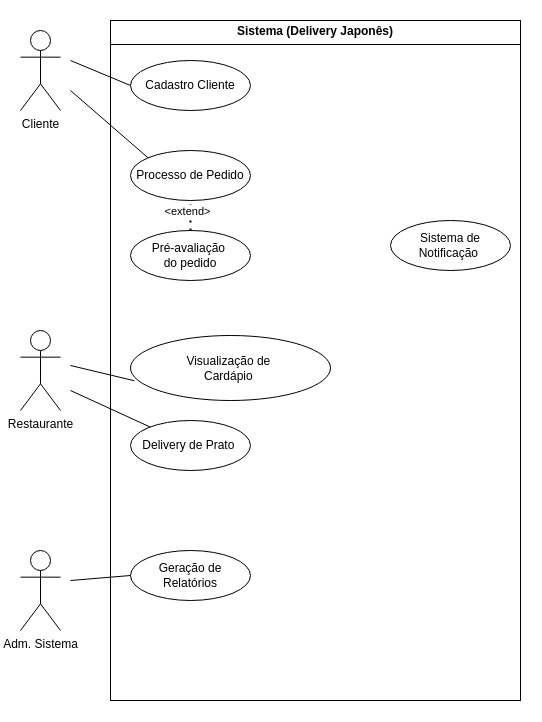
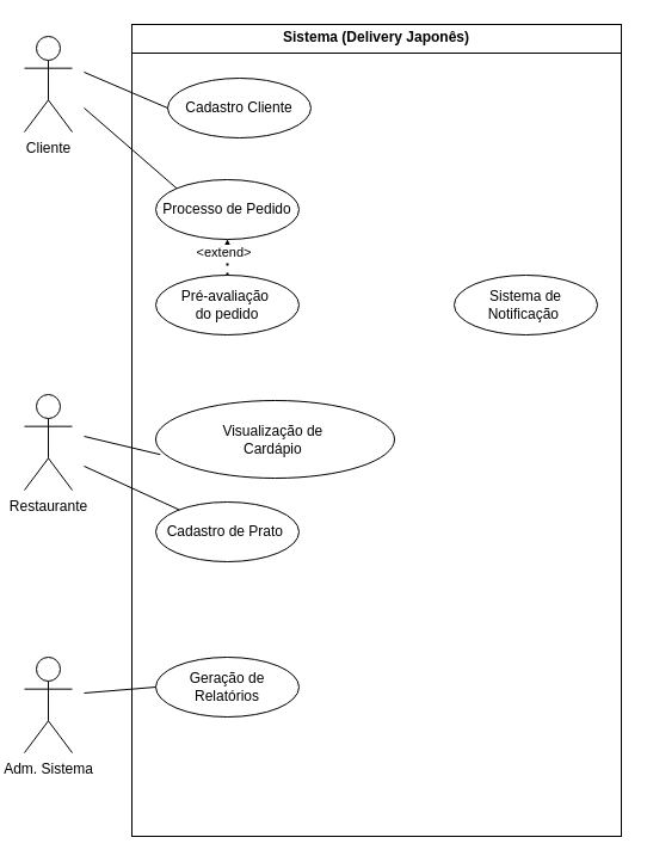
- <mxCell id="6" value="Cadastro Cliente" style="ellipse;whiteSpace=wrap;html=1;" vertex="1" parent="1"><mxGeometry x="130" y="60" width="120" height="50" as="geometry" /></mxCell>
+ <mxCell id="6" value="Cadastro Cliente" style="ellipse;whiteSpace=wrap;html=1;" vertex="1" parent="1"><mxGeometry x="140" y="65" width="120" height="50" as="geometry" /></mxCell>
- <mxCell id="11" value="" style="endArrow=none;dashed=1;html=1;dashPattern=1 3;strokeWidth=2;rounded=0;exitX=0.5;exitY=0;exitDx=0;exitDy=0;" edge="1" parent="1" source="10" target="9"><mxGeometry width="50" height="50" relative="1" as="geometry"><mxPoint x="219" y="230" as="sourcePoint" /><mxPoint x="219" y="210" as="targetPoint" /></mxGeometry></mxCell>
+ <mxCell id="11" value="" style="endArrow=open;dashed=1;html=1;dashPattern=1 3;strokeWidth=2;rounded=0;exitX=0.5;exitY=0;exitDx=0;exitDy=0;" edge="1" parent="1" source="10" target="9"><mxGeometry width="50" height="50" relative="1" as="geometry"><mxPoint x="219" y="230" as="sourcePoint" /><mxPoint x="219" y="210" as="targetPoint" /></mxGeometry></mxCell>
- <mxCell id="13" value="Sistema de Notificação&amp;nbsp;" style="ellipse;whiteSpace=wrap;html=1;" vertex="1" parent="1"><mxGeometry x="390" y="220" width="120" height="50" as="geometry" /></mxCell>
+ <mxCell id="13" value="Sistema de Notificação&amp;nbsp;" style="ellipse;whiteSpace=wrap;html=1;" vertex="1" parent="1"><mxGeometry x="380" y="230" width="120" height="50" as="geometry" /></mxCell>
- <mxCell id="16" value="Delivery de Prato&amp;nbsp;" style="ellipse;whiteSpace=wrap;html=1;" vertex="1" parent="1"><mxGeometry x="130" y="420" width="120" height="50" as="geometry" /></mxCell>
+ <mxCell id="16" value="Cadastro de Prato&amp;nbsp;" style="ellipse;whiteSpace=wrap;html=1;" vertex="1" parent="1"><mxGeometry x="130" y="420" width="120" height="50" as="geometry" /></mxCell>
